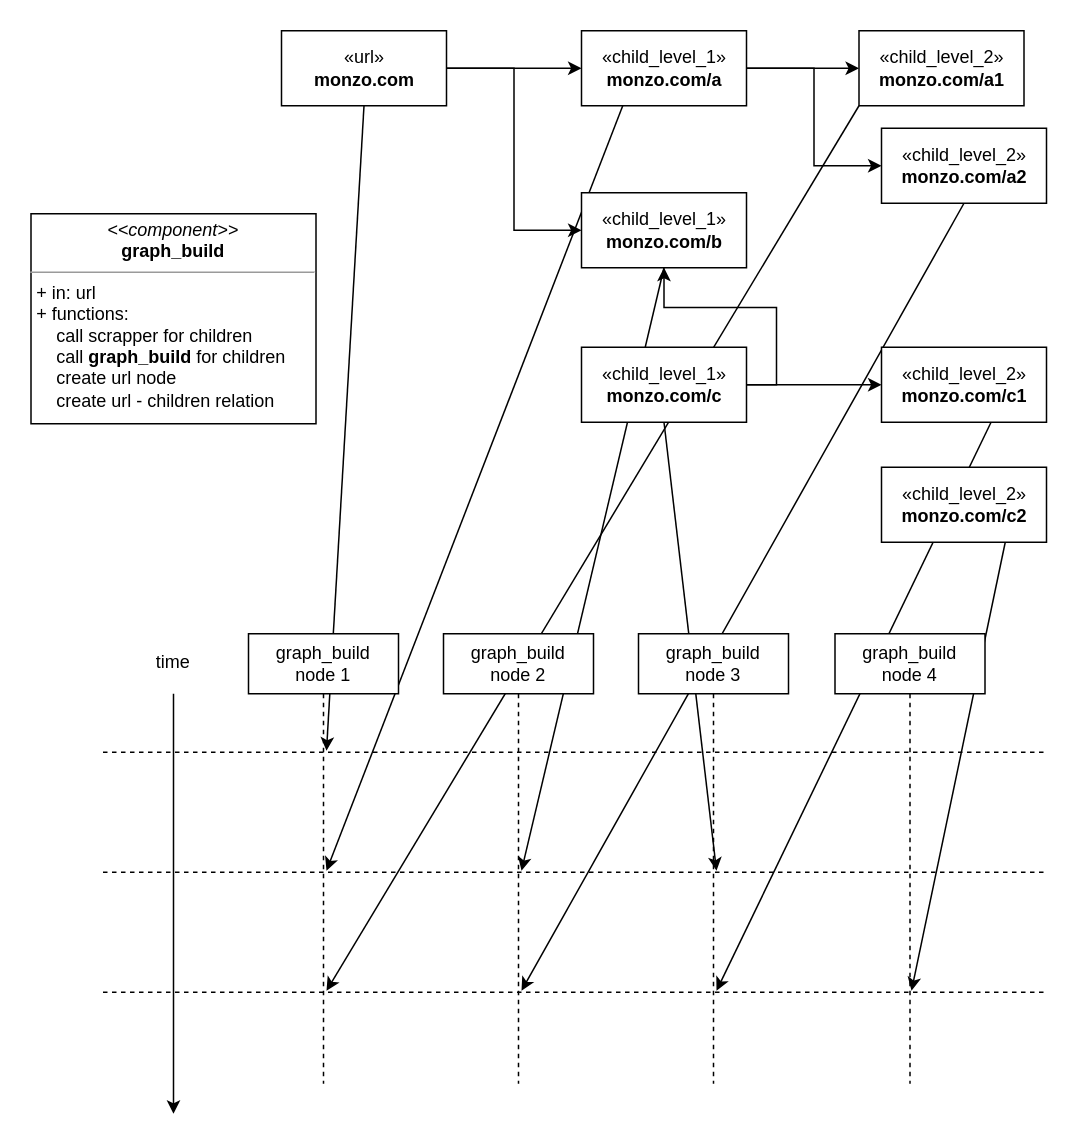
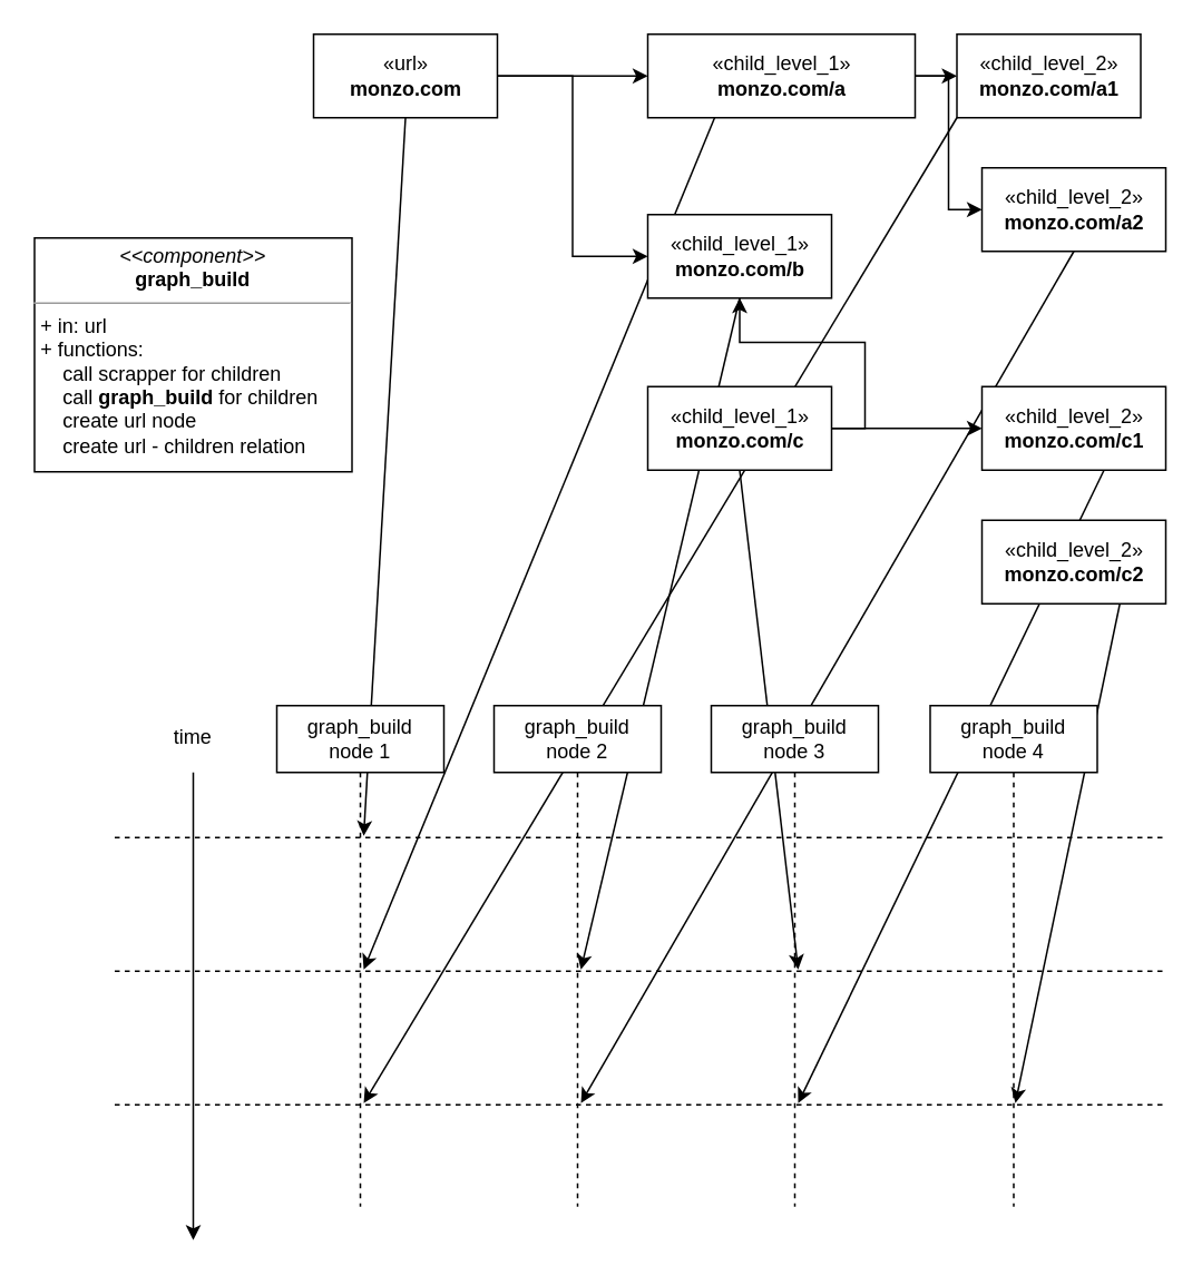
- <mxCell id="7" value="«child_level_1»&lt;br&gt;&lt;b&gt;monzo.com/a&lt;/b&gt;" style="html=1;" vertex="1" parent="1"><mxGeometry x="387" y="20" width="110" height="50" as="geometry" /></mxCell>
+ <mxCell id="7" value="«child_level_1»&lt;br&gt;&lt;b&gt;monzo.com/a&lt;/b&gt;" style="html=1;" vertex="1" parent="1"><mxGeometry x="387" y="20" width="160" height="50" as="geometry" /></mxCell>
- <mxCell id="11" value="«child_level_2»&lt;br&gt;&lt;b&gt;monzo.com/a2&lt;/b&gt;" style="html=1;" vertex="1" parent="1"><mxGeometry x="587" y="85" width="110" height="50" as="geometry" /></mxCell>
+ <mxCell id="11" value="«child_level_2»&lt;br&gt;&lt;b&gt;monzo.com/a2&lt;/b&gt;" style="html=1;" vertex="1" parent="1"><mxGeometry x="587" y="100" width="110" height="50" as="geometry" /></mxCell>
